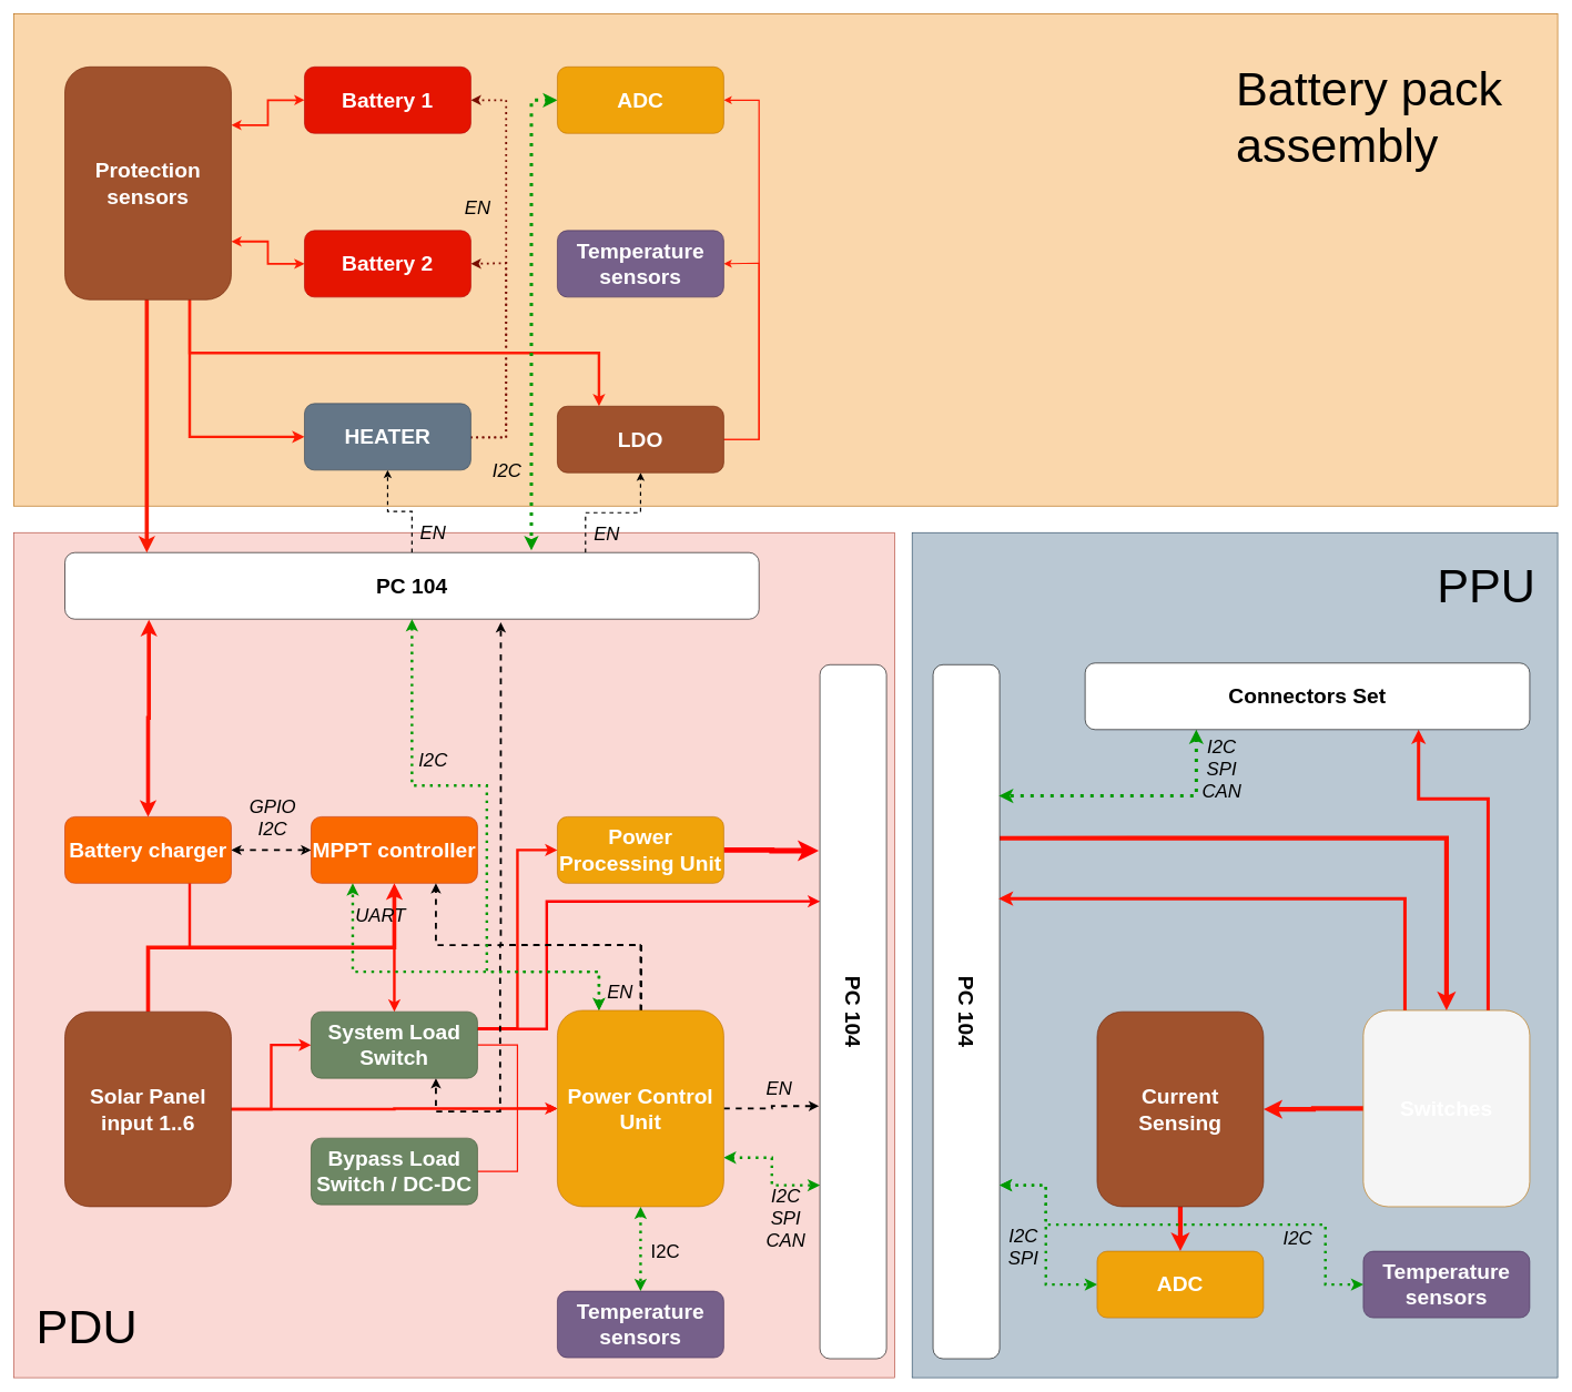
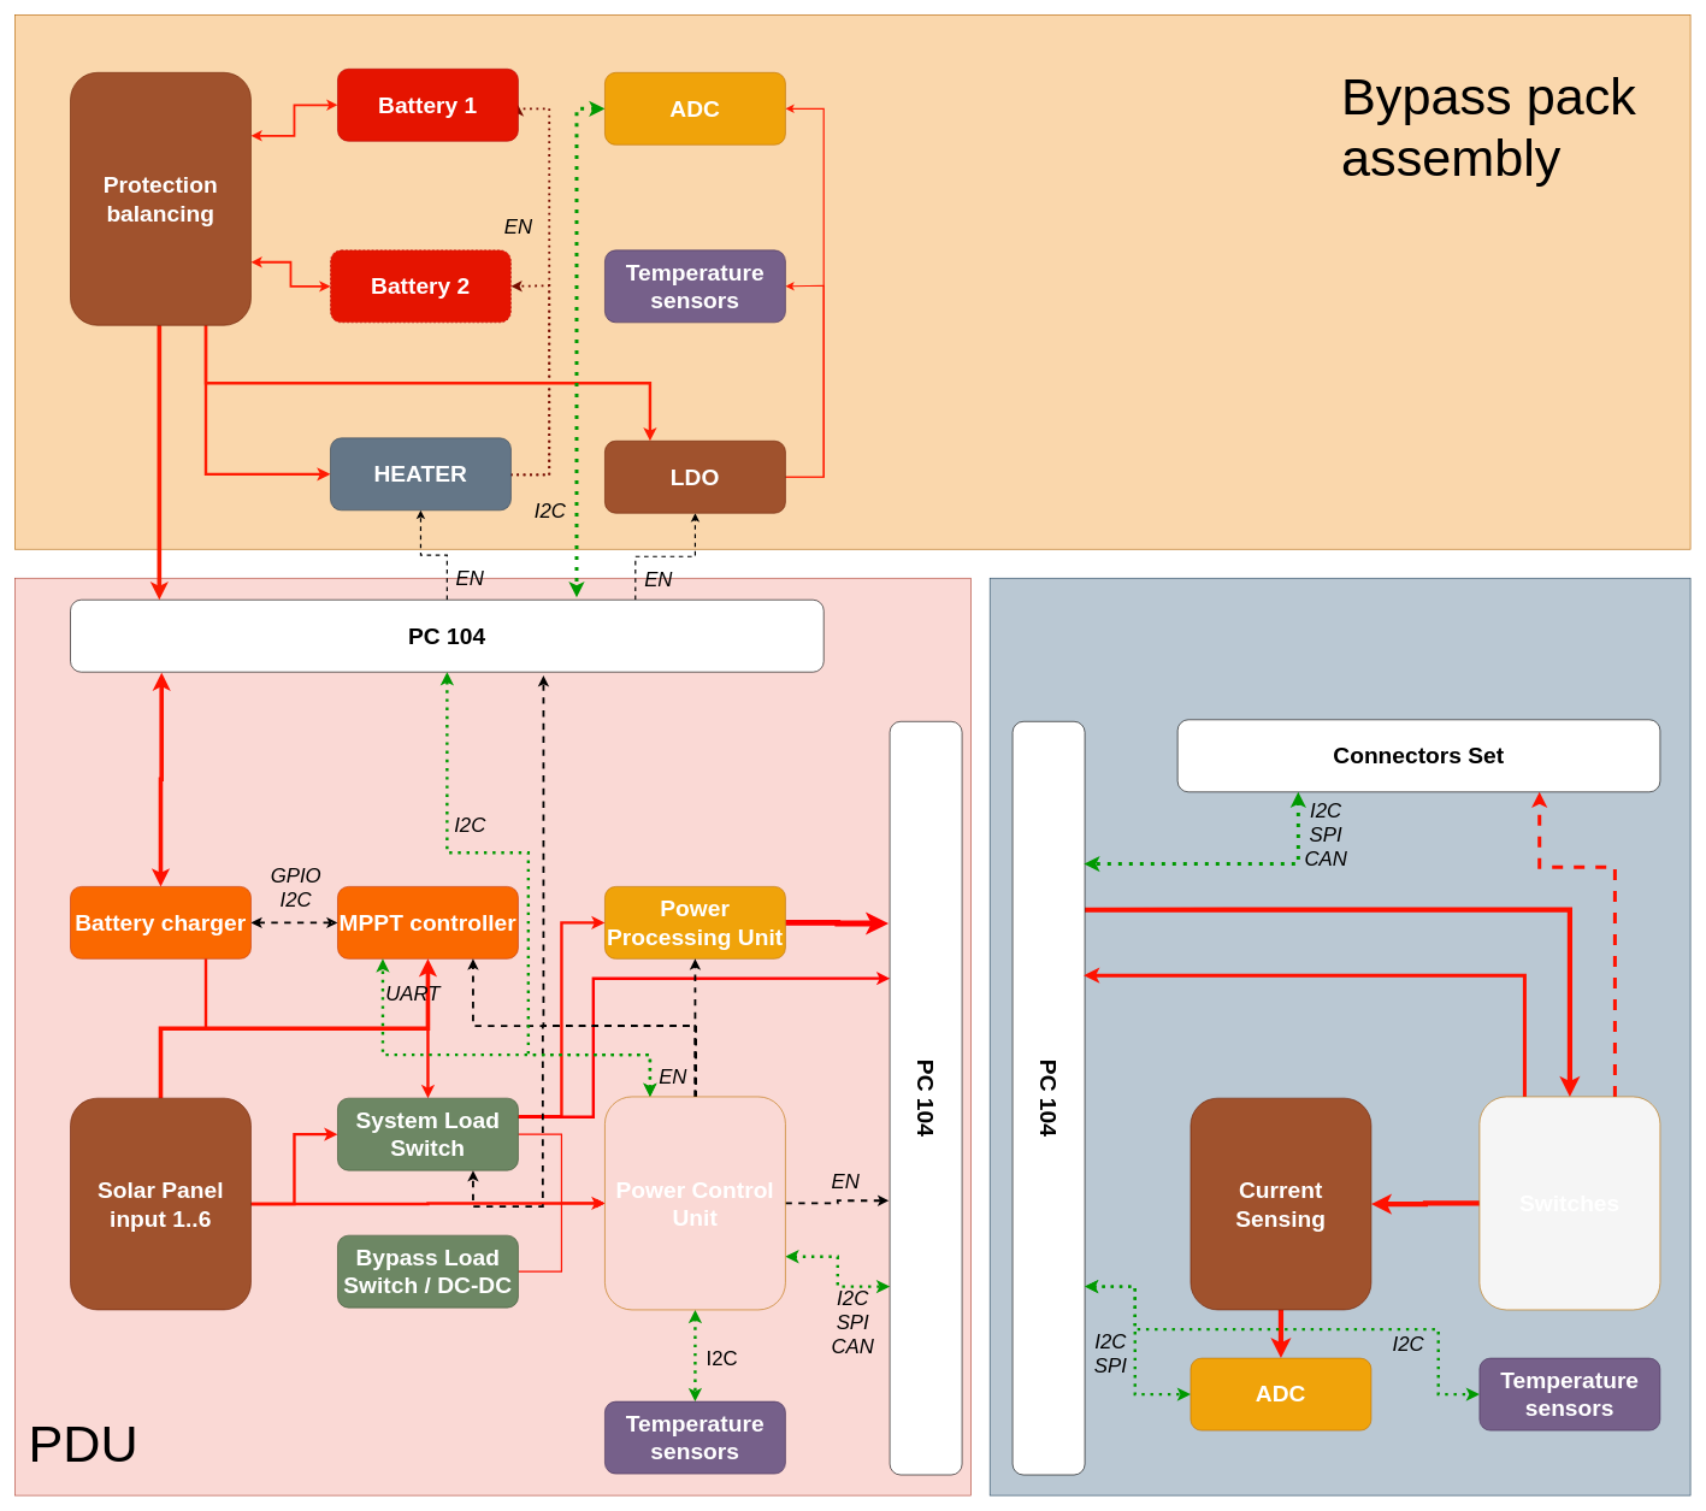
- <mxCell id="78" value="&lt;font style=&quot;font-size: 72px&quot;&gt;Battery pack &lt;br&gt;assembly&lt;/font&gt;" style="text;html=1;fontSize=28;fontColor=#000000;" vertex="1" parent="1"><mxGeometry x="1855" y="83" width="433" height="168" as="geometry" /></mxCell>
+ <mxCell id="78" value="&lt;font style=&quot;font-size: 72px&quot;&gt;Bypass pack &lt;br&gt;assembly&lt;/font&gt;" style="text;html=1;fontSize=28;fontColor=#000000;" vertex="1" parent="1"><mxGeometry x="1855" y="83" width="433" height="168" as="geometry" /></mxCell>
- <mxCell id="27" value="Battery 1" style="rounded=1;whiteSpace=wrap;fillColor=#e51400;strokeColor=#B20000;fontSize=32;fontStyle=1;fontFamily=Helvetica;verticalAlign=middle;fontColor=#ffffff;" parent="1" vertex="1"><mxGeometry x="457" y="100" width="250" height="100" as="geometry" /></mxCell>
+ <mxCell id="27" value="Battery 1" style="rounded=1;whiteSpace=wrap;fillColor=#e51400;strokeColor=#B20000;fontSize=32;fontStyle=1;fontFamily=Helvetica;verticalAlign=middle;fontColor=#ffffff;" parent="1" vertex="1"><mxGeometry x="467" y="95" width="250" height="100" as="geometry" /></mxCell>
- <mxCell id="21" value="Protection sensors" style="rounded=1;whiteSpace=wrap;fillColor=#a0522d;strokeColor=#6D1F00;fontSize=32;horizontal=1;spacing=0;verticalAlign=middle;fontFamily=Helvetica;fontStyle=1;fontColor=#ffffff;" parent="1" vertex="1"><mxGeometry x="97" y="100" width="250" height="350" as="geometry" /></mxCell>
+ <mxCell id="21" value="Protection balancing" style="rounded=1;whiteSpace=wrap;fillColor=#a0522d;strokeColor=#6D1F00;fontSize=32;horizontal=1;spacing=0;verticalAlign=middle;fontFamily=Helvetica;fontStyle=1;fontColor=#ffffff;" parent="1" vertex="1"><mxGeometry x="97" y="100" width="250" height="350" as="geometry" /></mxCell>
- <mxCell id="10" value="Battery 2" style="rounded=1;whiteSpace=wrap;fillColor=#e51400;strokeColor=#B20000;fontSize=32;fontStyle=1;fontFamily=Helvetica;verticalAlign=middle;fontColor=#ffffff;" parent="1" vertex="1"><mxGeometry x="457" y="346" width="250" height="100" as="geometry" /></mxCell>
+ <mxCell id="10" value="Battery 2" style="rounded=1;whiteSpace=wrap;fillColor=#e51400;strokeColor=#B20000;fontSize=32;fontStyle=1;fontFamily=Helvetica;verticalAlign=middle;fontColor=#ffffff;dashed=1;" parent="1" vertex="1"><mxGeometry x="457" y="346" width="250" height="100" as="geometry" /></mxCell>
- <mxCell id="79" value="&lt;span style=&quot;font-size: 72px&quot;&gt;PPU&lt;/span&gt;" style="text;html=1;fontSize=28;fontColor=#000000;" vertex="1" parent="1"><mxGeometry x="2157" y="830" width="170" height="97" as="geometry" /></mxCell>
- <mxCell id="68" style="edgeStyle=orthogonalEdgeStyle;rounded=0;orthogonalLoop=1;jettySize=auto;html=1;exitX=0.75;exitY=0;exitDx=0;exitDy=0;entryX=0.75;entryY=1;entryDx=0;entryDy=0;startArrow=none;startFill=0;endArrow=classic;endFill=1;strokeColor=#FF1100;strokeWidth=5;fontSize=28;" edge="1" parent="1" source="69" target="76"><mxGeometry relative="1" as="geometry"><Array as="points"><mxPoint x="2235" y="1200" /><mxPoint x="2131" y="1200" /></Array></mxGeometry></mxCell>
+ <mxCell id="68" style="edgeStyle=orthogonalEdgeStyle;rounded=0;orthogonalLoop=1;jettySize=auto;html=1;exitX=0.75;exitY=0;exitDx=0;exitDy=0;entryX=0.75;entryY=1;entryDx=0;entryDy=0;startArrow=none;startFill=0;endArrow=classic;endFill=1;strokeColor=#FF1100;strokeWidth=5;fontSize=28;dashed=1;" edge="1" parent="1" source="69" target="76"><mxGeometry relative="1" as="geometry"><Array as="points"><mxPoint x="2235" y="1200" /><mxPoint x="2131" y="1200" /></Array></mxGeometry></mxCell>
+ <mxCell id="50" style="edgeStyle=orthogonalEdgeStyle;rounded=0;orthogonalLoop=1;jettySize=auto;html=1;exitX=0.5;exitY=0;exitDx=0;exitDy=0;entryX=0.5;entryY=1;entryDx=0;entryDy=0;dashed=1;startArrow=none;startFill=0;endArrow=classic;endFill=1;strokeColor=#000000;strokeWidth=3;" edge="1" parent="1" source="60" target="34"><mxGeometry relative="1" as="geometry"><Array as="points"><mxPoint x="963" y="1370" /><mxPoint x="963" y="1370" /></Array></mxGeometry></mxCell>
- <mxCell id="60" value="Power Control Unit" style="rounded=1;whiteSpace=wrap;fillColor=#f0a30a;strokeColor=#BD7000;rotation=0;fontSize=32;fontFamily=Helvetica;verticalAlign=middle;fontStyle=1;fontColor=#ffffff;" vertex="1" parent="1"><mxGeometry x="837" y="1518" width="250" height="295" as="geometry" /></mxCell>
+ <mxCell id="60" value="Power Control Unit" style="rounded=1;whiteSpace=wrap;fillColor=#fad9d5;strokeColor=#BD7000;rotation=0;fontSize=32;fontFamily=Helvetica;verticalAlign=middle;fontStyle=1;fontColor=#ffffff;" vertex="1" parent="1"><mxGeometry x="837" y="1518" width="250" height="295" as="geometry" /></mxCell>
- <mxCell id="80" value="&lt;span style=&quot;font-size: 72px&quot;&gt;PDU&lt;/span&gt;" style="text;html=1;fontSize=28;fontColor=#000000;" vertex="1" parent="1"><mxGeometry x="52" y="1943" width="170" height="97" as="geometry" /></mxCell>
+ <mxCell id="80" value="&lt;span style=&quot;font-size: 72px&quot;&gt;PDU&lt;/span&gt;" style="text;html=1;fontSize=28;fontColor=#000000;" vertex="1" parent="1"><mxGeometry x="37" y="1948" width="170" height="97" as="geometry" /></mxCell>
